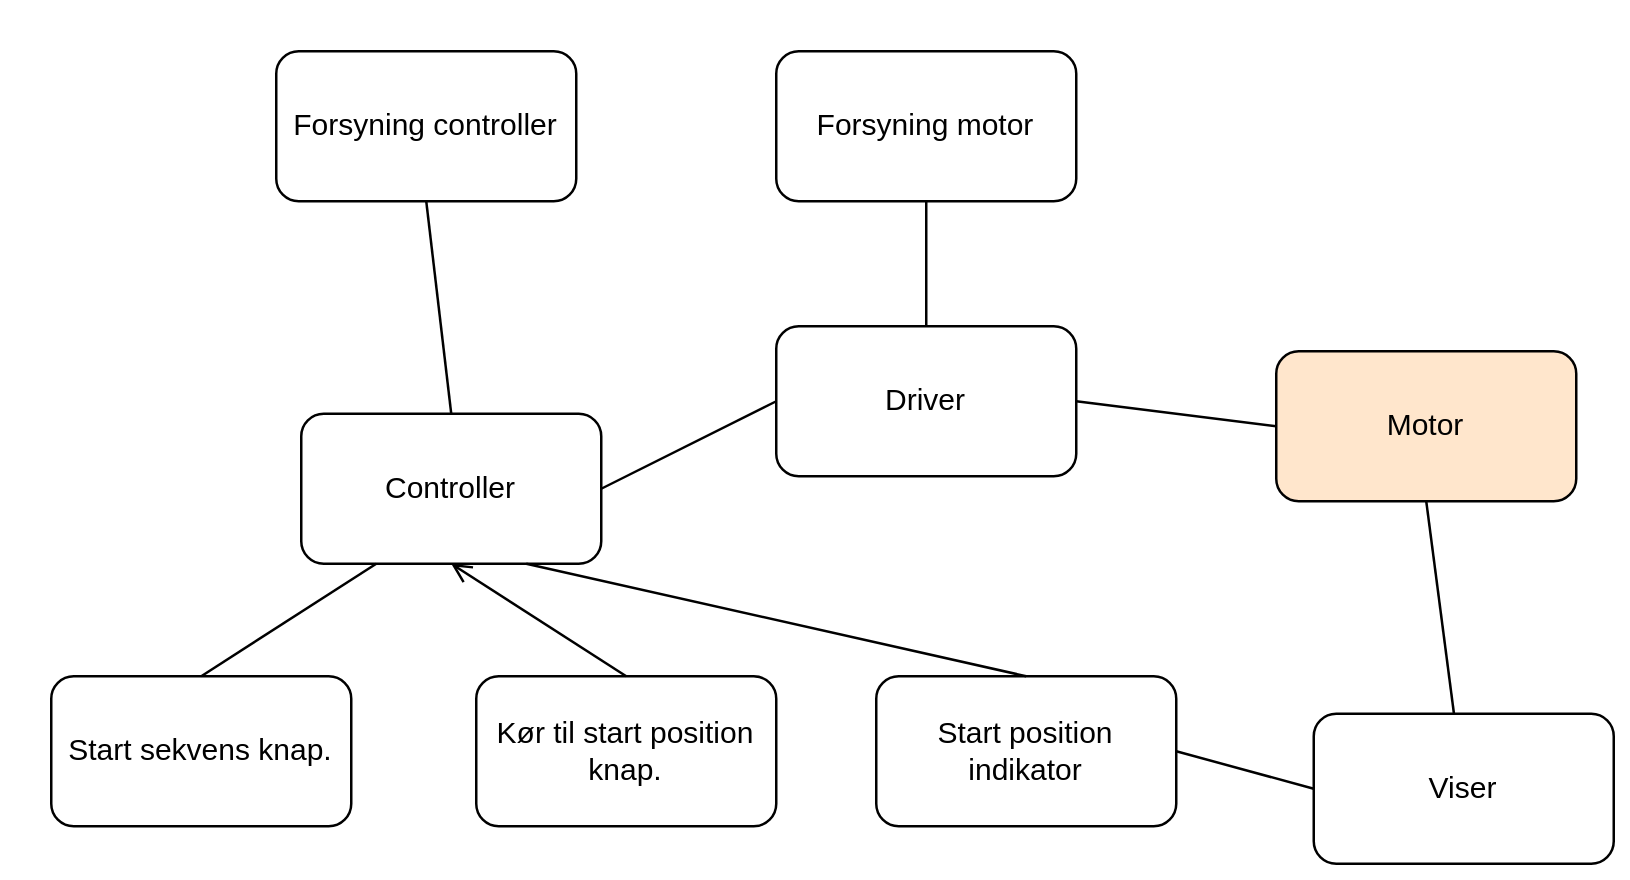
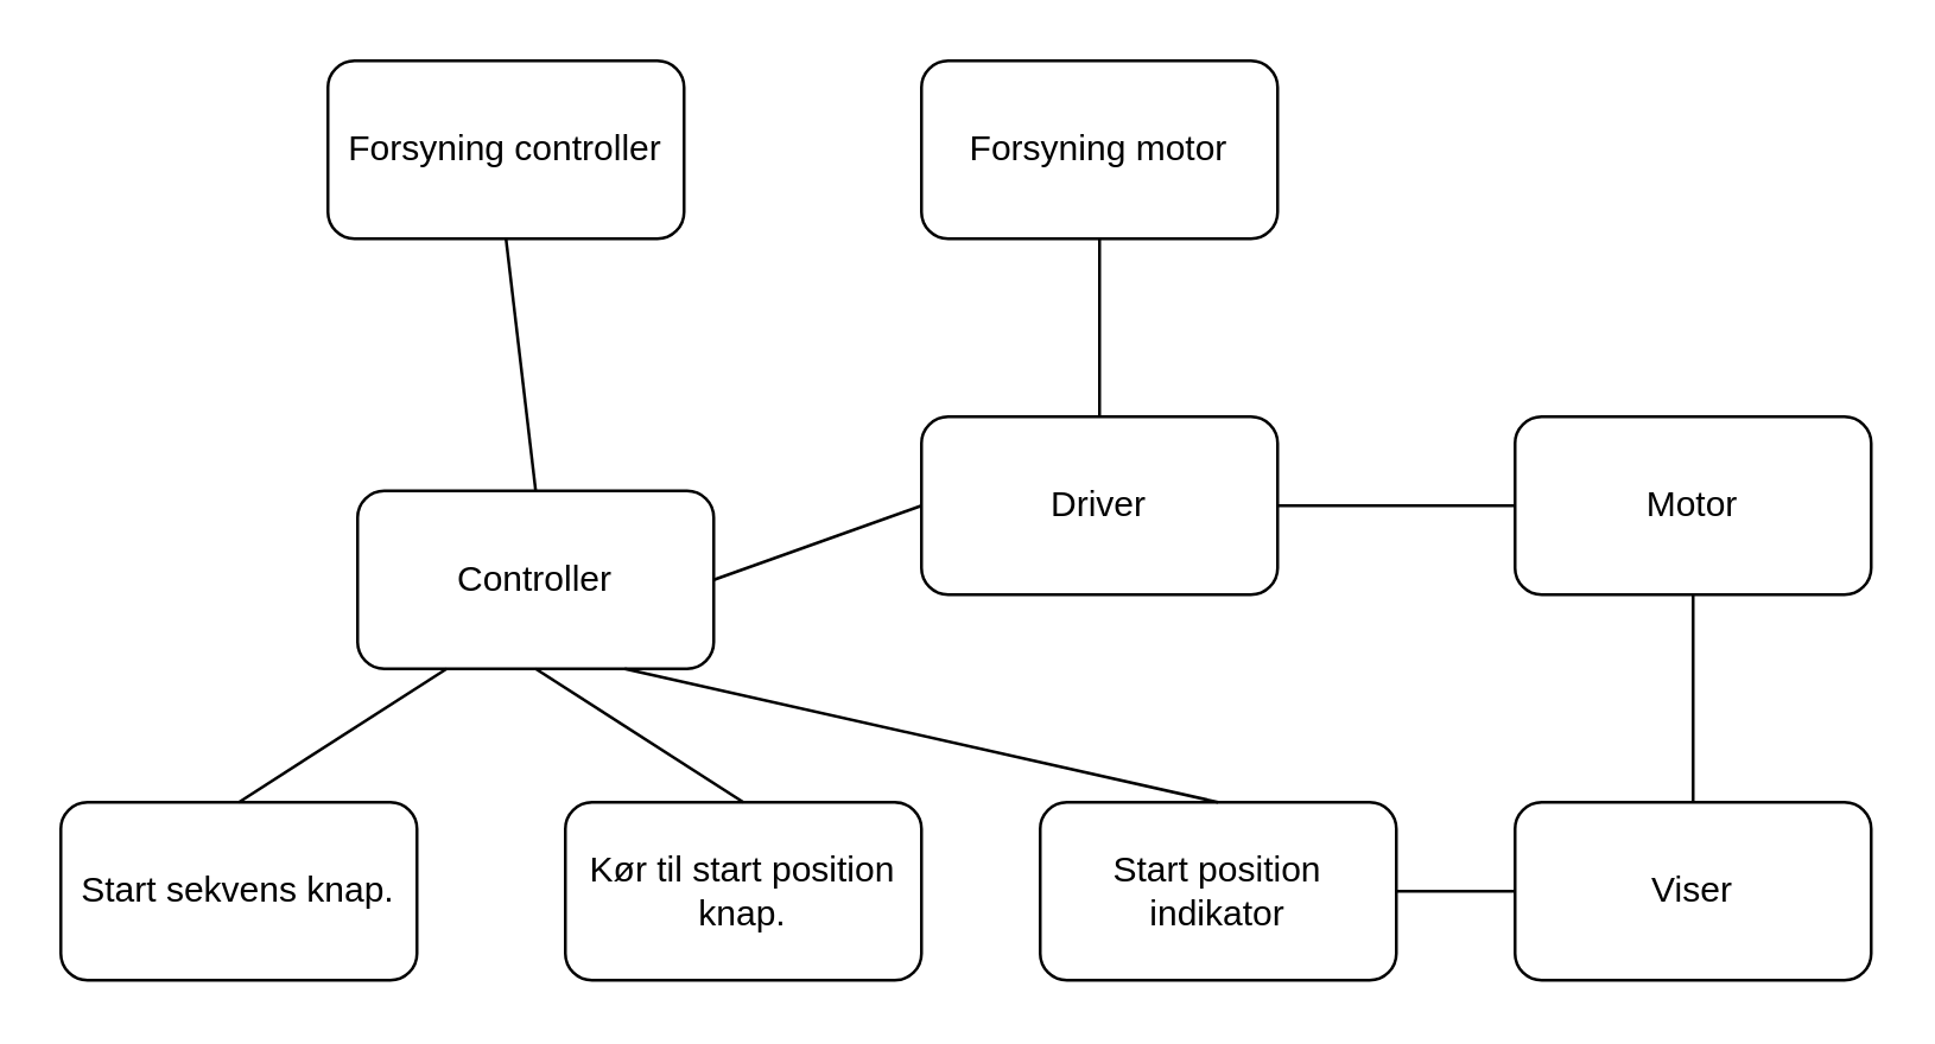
- <mxCell id="3" value="Driver" style="rounded=1;whiteSpace=wrap;html=1;" parent="1" vertex="1"><mxGeometry x="310" y="130" width="120" height="60" as="geometry" /></mxCell>
+ <mxCell id="3" value="Driver" style="rounded=1;whiteSpace=wrap;html=1;" parent="1" vertex="1"><mxGeometry x="310" y="140" width="120" height="60" as="geometry" /></mxCell>
- <mxCell id="4" value="Motor" style="rounded=1;whiteSpace=wrap;html=1;fillColor=#ffe6cc;" parent="1" vertex="1"><mxGeometry x="510" y="140" width="120" height="60" as="geometry" /></mxCell>
+ <mxCell id="4" value="Motor" style="rounded=1;whiteSpace=wrap;html=1;" parent="1" vertex="1"><mxGeometry x="510" y="140" width="120" height="60" as="geometry" /></mxCell>
- <mxCell id="16" value="" style="endArrow=open;html=1;rounded=0;exitX=0.5;exitY=0;exitDx=0;exitDy=0;entryX=0.5;entryY=1;entryDx=0;entryDy=0;" parent="1" source="15" target="2" edge="1"><mxGeometry width="50" height="50" relative="1" as="geometry"><mxPoint x="170" y="250" as="sourcePoint" /><mxPoint x="210" y="200" as="targetPoint" /></mxGeometry></mxCell>
+ <mxCell id="16" value="" style="endArrow=none;html=1;rounded=0;exitX=0.5;exitY=0;exitDx=0;exitDy=0;entryX=0.5;entryY=1;entryDx=0;entryDy=0;" parent="1" source="15" target="2" edge="1"><mxGeometry width="50" height="50" relative="1" as="geometry"><mxPoint x="170" y="250" as="sourcePoint" /><mxPoint x="210" y="200" as="targetPoint" /></mxGeometry></mxCell>
- <mxCell id="5" value="Viser" style="rounded=1;whiteSpace=wrap;html=1;" parent="1" vertex="1"><mxGeometry x="525" y="285" width="120" height="60" as="geometry" /></mxCell>
+ <mxCell id="5" value="Viser" style="rounded=1;whiteSpace=wrap;html=1;" parent="1" vertex="1"><mxGeometry x="510" y="270" width="120" height="60" as="geometry" /></mxCell>
